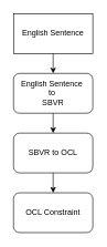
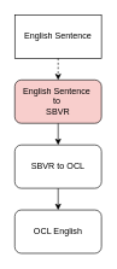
- <mxCell id="6" value="" style="endArrow=classic;html=1;entryX=0.5;entryY=0;entryDx=0;entryDy=0;exitX=0.5;exitY=1;exitDx=0;exitDy=0;" edge="1" parent="1" source="2" target="3"><mxGeometry width="50" height="50" relative="1" as="geometry"><mxPoint x="60" y="110" as="sourcePoint" /><mxPoint x="90" y="80" as="targetPoint" /></mxGeometry></mxCell>
+ <mxCell id="6" value="" style="endArrow=classic;html=1;entryX=0.5;entryY=0;entryDx=0;entryDy=0;exitX=0.5;exitY=1;exitDx=0;exitDy=0;dashed=1;" edge="1" parent="1" source="2" target="3"><mxGeometry width="50" height="50" relative="1" as="geometry"><mxPoint x="60" y="110" as="sourcePoint" /><mxPoint x="90" y="80" as="targetPoint" /></mxGeometry></mxCell>
- <mxCell id="3" value="English Sentence&amp;nbsp;&lt;br&gt;to&amp;nbsp;&lt;br&gt;SBVR" style="rounded=1;whiteSpace=wrap;html=1;" vertex="1" parent="1"><mxGeometry x="20" y="110" width="120" height="60" as="geometry" /></mxCell>
+ <mxCell id="3" value="English Sentence&amp;nbsp;&lt;br&gt;to&amp;nbsp;&lt;br&gt;SBVR" style="rounded=1;whiteSpace=wrap;html=1;fillColor=#f8cecc;" vertex="1" parent="1"><mxGeometry x="20" y="110" width="120" height="60" as="geometry" /></mxCell>
- <mxCell id="5" value="OCL Constraint" style="rounded=1;whiteSpace=wrap;html=1;" vertex="1" parent="1"><mxGeometry x="20" y="290" width="120" height="60" as="geometry" /></mxCell>
+ <mxCell id="5" value="OCL English" style="rounded=1;whiteSpace=wrap;html=1;" vertex="1" parent="1"><mxGeometry x="20" y="290" width="120" height="60" as="geometry" /></mxCell>
